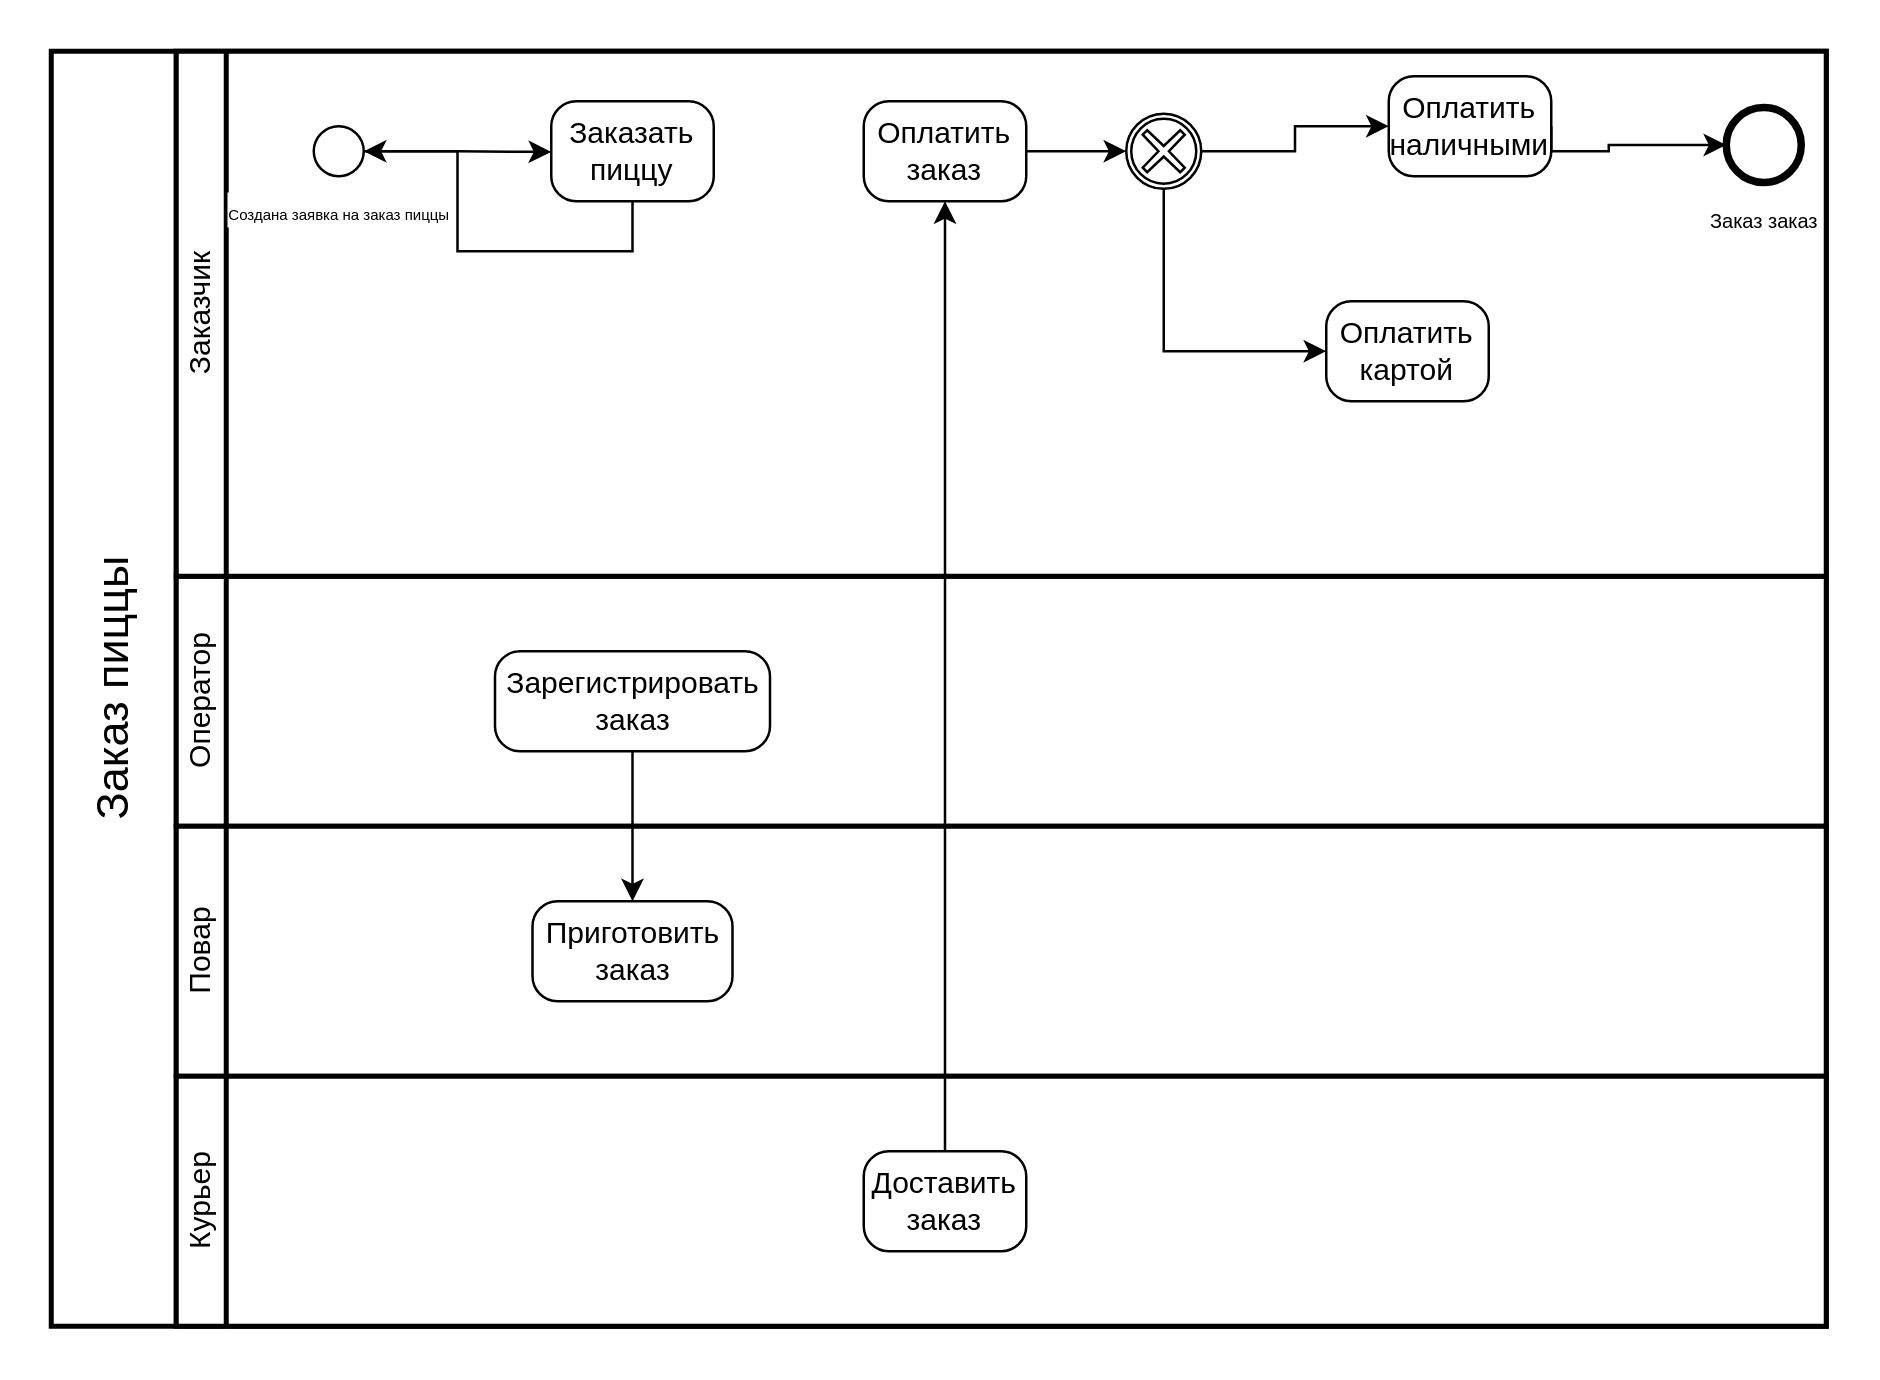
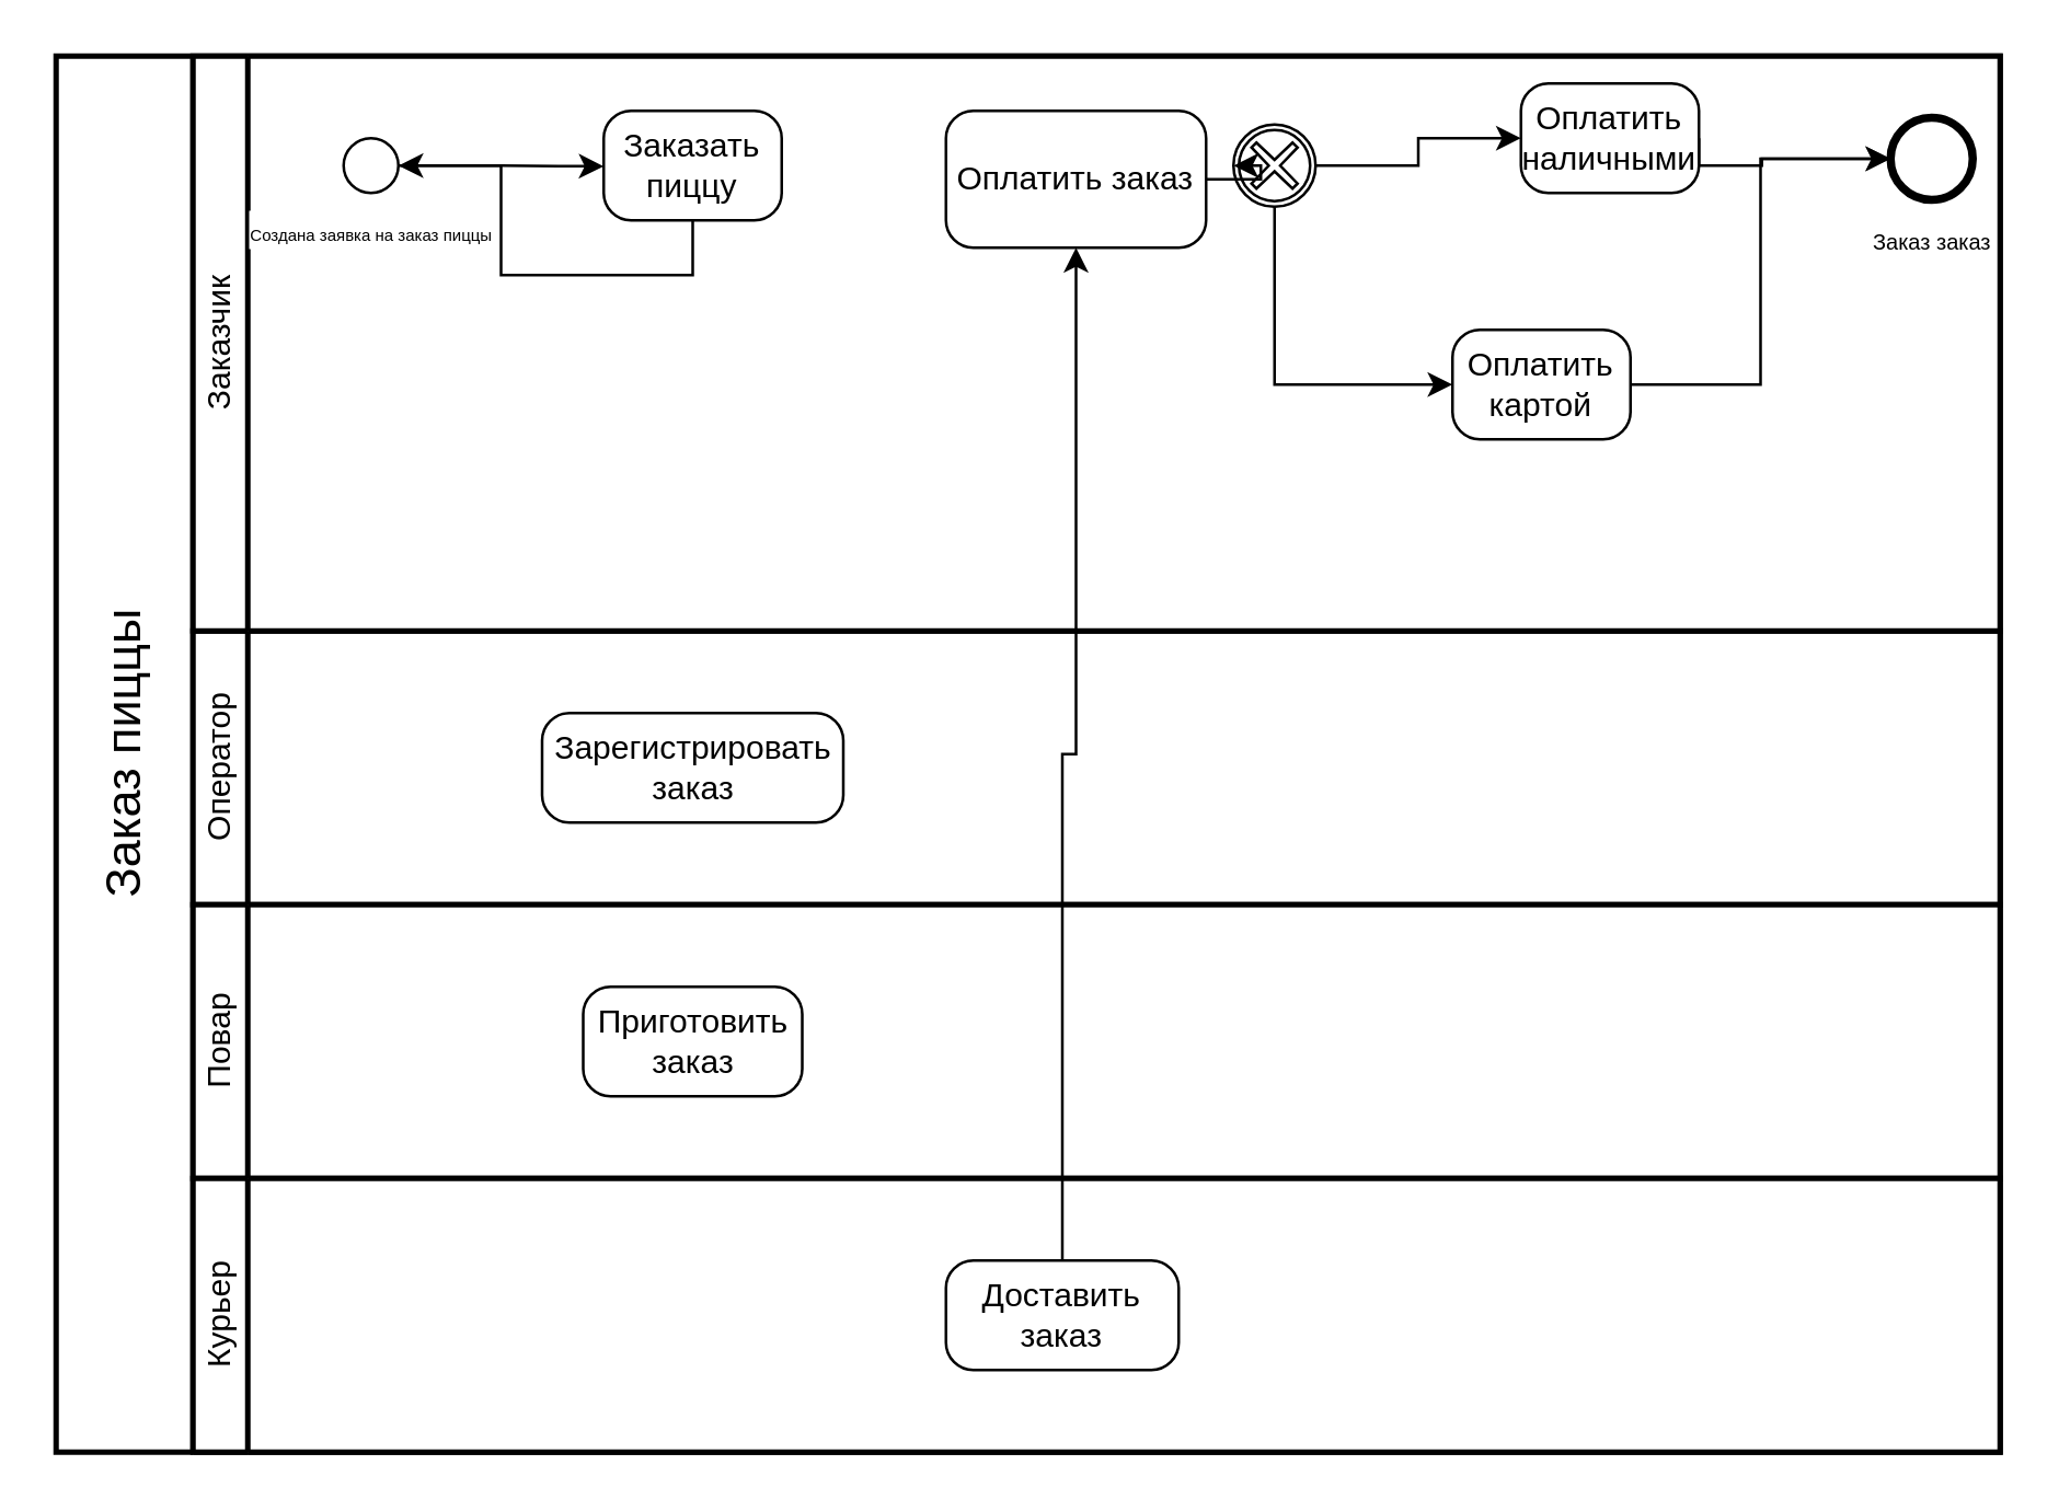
- <mxCell id="8" value="Оплатить заказ" style="points=[[0.25,0,0],[0.5,0,0],[0.75,0,0],[1,0.25,0],[1,0.5,0],[1,0.75,0],[0.75,1,0],[0.5,1,0],[0.25,1,0],[0,0.75,0],[0,0.5,0],[0,0.25,0]];shape=mxgraph.bpmn.task;whiteSpace=wrap;rectStyle=rounded;size=10;html=1;container=1;expand=0;collapsible=0;taskMarker=abstract;" vertex="1" parent="5"><mxGeometry x="275" y="20" width="65" height="40" as="geometry" /></mxCell>
+ <mxCell id="8" value="Оплатить заказ" style="points=[[0.25,0,0],[0.5,0,0],[0.75,0,0],[1,0.25,0],[1,0.5,0],[1,0.75,0],[0.75,1,0],[0.5,1,0],[0.25,1,0],[0,0.75,0],[0,0.5,0],[0,0.25,0]];shape=mxgraph.bpmn.task;whiteSpace=wrap;rectStyle=rounded;size=10;html=1;container=1;expand=0;collapsible=0;taskMarker=abstract;" vertex="1" parent="5"><mxGeometry x="275" y="20" width="95" height="50" as="geometry" /></mxCell>
+ <mxCell id="16" style="edgeStyle=orthogonalEdgeStyle;rounded=0;orthogonalLoop=1;jettySize=auto;html=1;exitX=1;exitY=0.5;exitDx=0;exitDy=0;exitPerimeter=0;entryX=0;entryY=0.5;entryDx=0;entryDy=0;entryPerimeter=0;" edge="1" parent="5" source="14" target="6"><mxGeometry relative="1" as="geometry" /></mxCell>
- <mxCell id="24" style="edgeStyle=orthogonalEdgeStyle;rounded=0;orthogonalLoop=1;jettySize=auto;html=1;exitX=0.5;exitY=1;exitDx=0;exitDy=0;exitPerimeter=0;entryX=0.5;entryY=0;entryDx=0;entryDy=0;entryPerimeter=0;" edge="1" parent="2" source="4" target="20"><mxGeometry relative="1" as="geometry" /></mxCell>
- <mxCell id="22" value="Доставить заказ" style="points=[[0.25,0,0],[0.5,0,0],[0.75,0,0],[1,0.25,0],[1,0.5,0],[1,0.75,0],[0.75,1,0],[0.5,1,0],[0.25,1,0],[0,0.75,0],[0,0.5,0],[0,0.25,0]];shape=mxgraph.bpmn.task;whiteSpace=wrap;rectStyle=rounded;size=10;html=1;container=1;expand=0;collapsible=0;taskMarker=abstract;" vertex="1" parent="21"><mxGeometry x="275" y="30" width="65" height="40" as="geometry" /></mxCell>
+ <mxCell id="22" value="Доставить заказ" style="points=[[0.25,0,0],[0.5,0,0],[0.75,0,0],[1,0.25,0],[1,0.5,0],[1,0.75,0],[0.75,1,0],[0.5,1,0],[0.25,1,0],[0,0.75,0],[0,0.5,0],[0,0.25,0]];shape=mxgraph.bpmn.task;whiteSpace=wrap;rectStyle=rounded;size=10;html=1;container=1;expand=0;collapsible=0;taskMarker=abstract;" vertex="1" parent="21"><mxGeometry x="275" y="30" width="85" height="40" as="geometry" /></mxCell>
